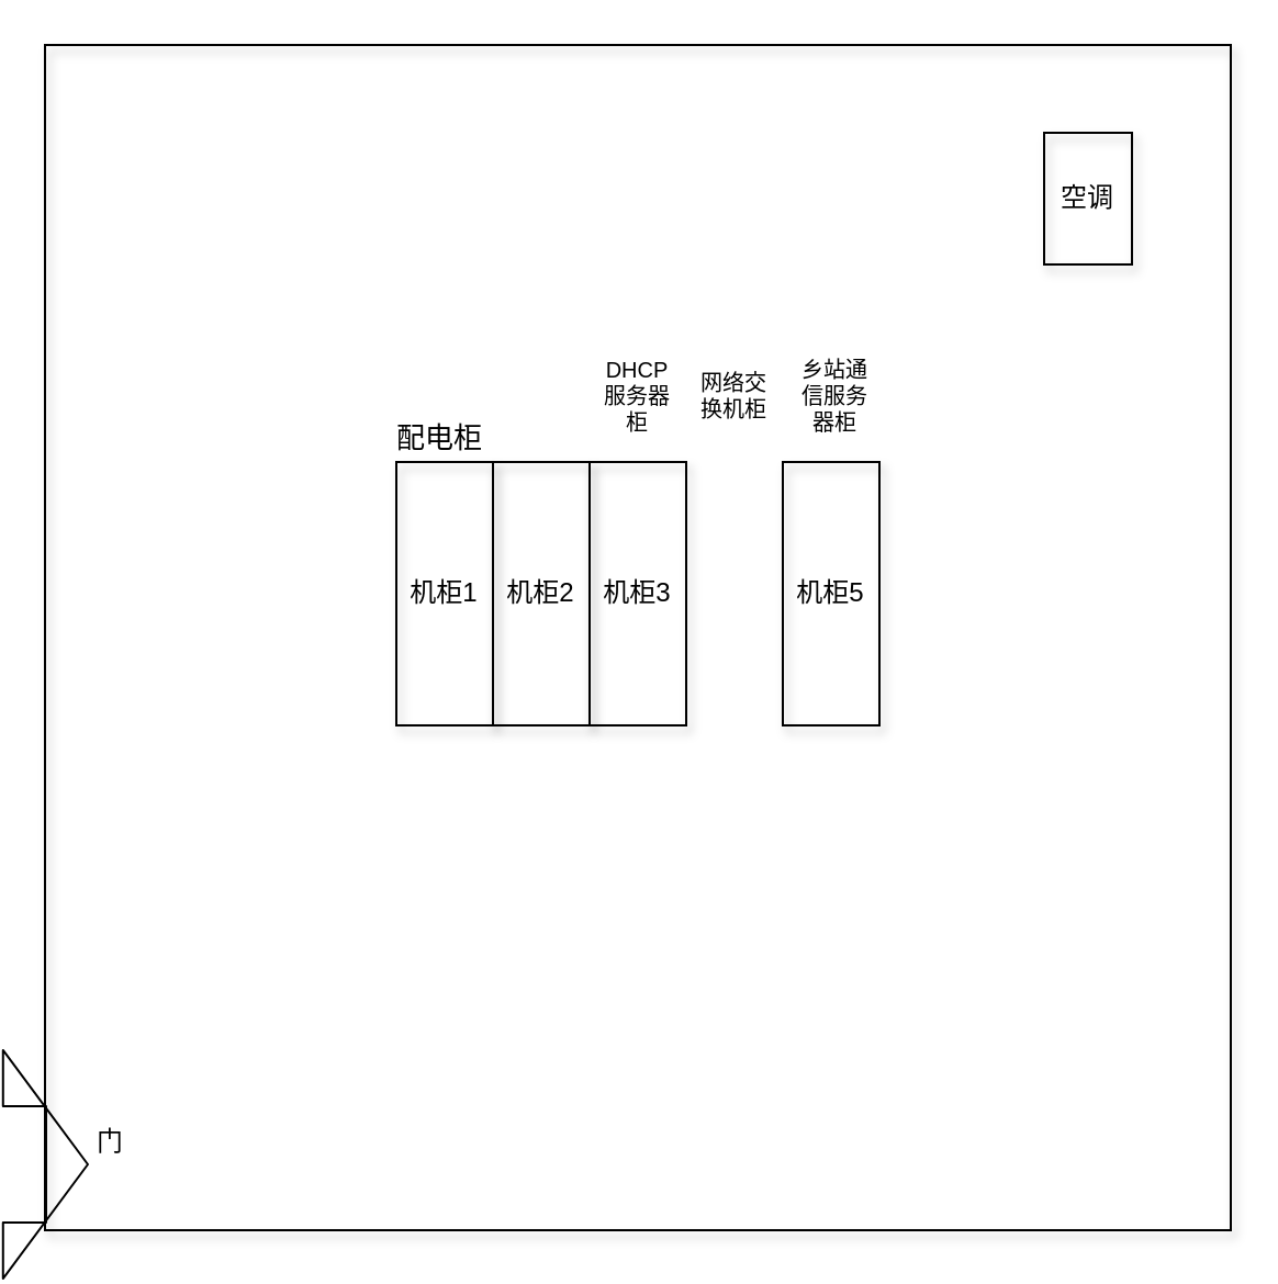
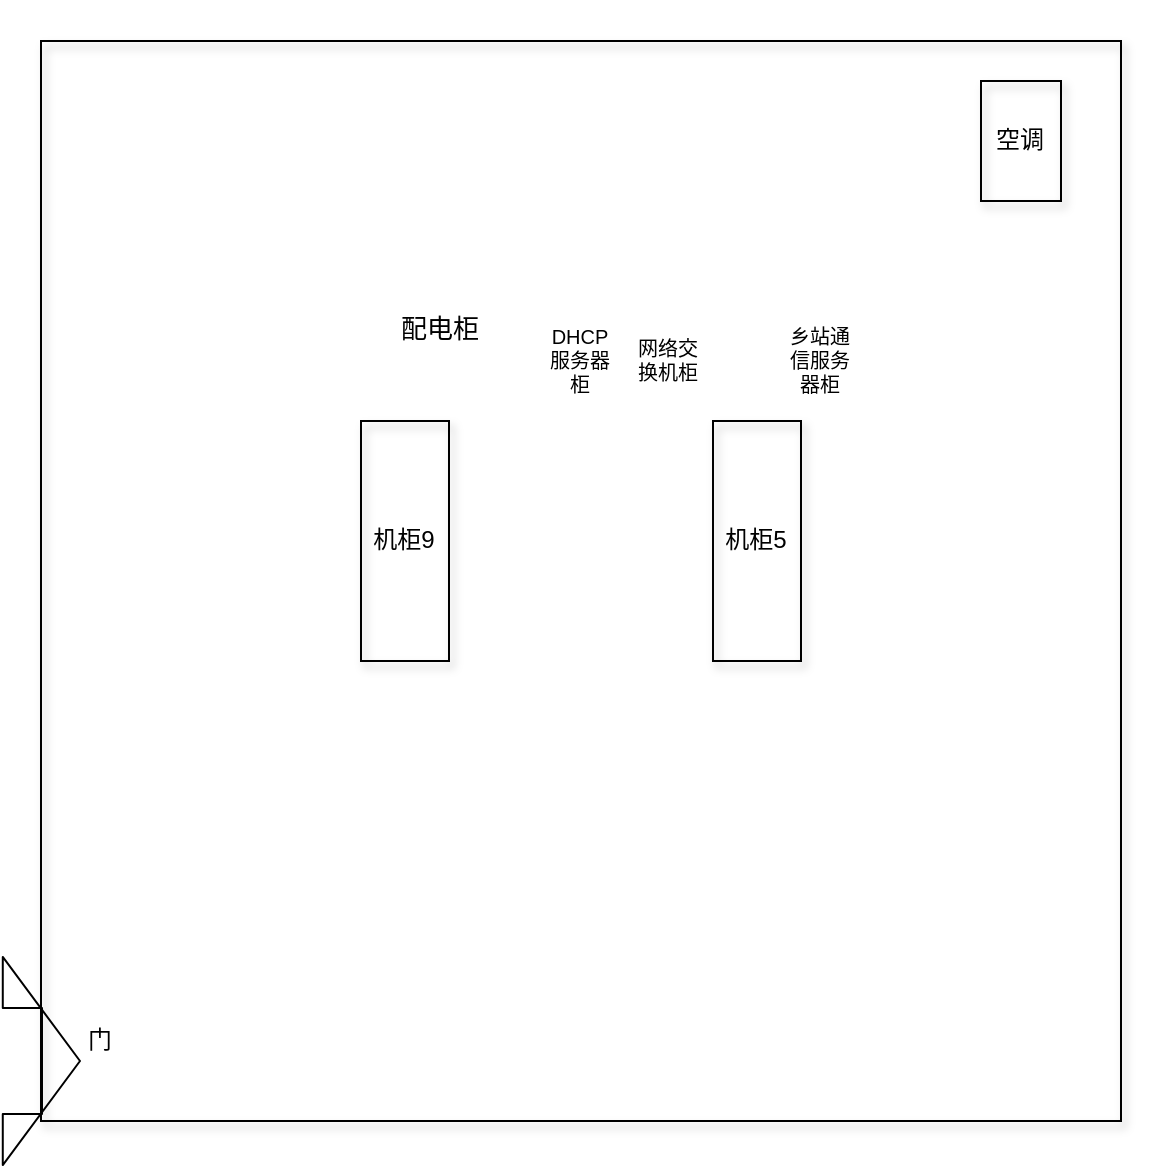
- <mxCell id="5" value="空调" style="rounded=0;whiteSpace=wrap;html=1;shadow=1;fillColor=none;" vertex="1" parent="1"><mxGeometry x="475" y="60" width="40" height="60" as="geometry" /></mxCell>
+ <mxCell id="5" value="空调" style="rounded=0;whiteSpace=wrap;html=1;shadow=1;fillColor=none;" vertex="1" parent="1"><mxGeometry x="490" y="40" width="40" height="60" as="geometry" /></mxCell>
- <mxCell id="14" value="乡站通信服务器柜" style="text;html=1;strokeColor=none;fillColor=none;align=center;verticalAlign=middle;whiteSpace=wrap;rounded=0;shadow=1;fontSize=10;" vertex="1" parent="1"><mxGeometry x="360" y="160" width="40" height="40" as="geometry" /></mxCell>
+ <mxCell id="14" value="乡站通信服务器柜" style="text;html=1;strokeColor=none;fillColor=none;align=center;verticalAlign=middle;whiteSpace=wrap;rounded=0;shadow=1;fontSize=10;" vertex="1" parent="1"><mxGeometry x="390" y="160" width="40" height="40" as="geometry" /></mxCell>
- <mxCell id="11" value="&lt;pre&gt;&lt;font style=&quot;font-size: 13px ; line-height: 100%&quot; face=&quot;Helvetica&quot;&gt;配电柜&lt;/font&gt;&lt;/pre&gt;" style="text;html=1;strokeColor=none;fillColor=none;align=center;verticalAlign=middle;whiteSpace=wrap;rounded=0;shadow=1;" vertex="1" parent="1"><mxGeometry x="180" y="190" width="40" height="20" as="geometry" /></mxCell>
+ <mxCell id="11" value="&lt;pre&gt;&lt;font style=&quot;font-size: 13px ; line-height: 100%&quot; face=&quot;Helvetica&quot;&gt;配电柜&lt;/font&gt;&lt;/pre&gt;" style="text;html=1;strokeColor=none;fillColor=none;align=center;verticalAlign=middle;whiteSpace=wrap;rounded=0;shadow=1;" vertex="1" parent="1"><mxGeometry x="200" y="155" width="40" height="20" as="geometry" /></mxCell>
- <mxCell id="7" value="机柜1" style="rounded=0;whiteSpace=wrap;html=1;shadow=1;fillColor=none;" vertex="1" parent="6"><mxGeometry width="44" height="120" as="geometry" /></mxCell>
+ <mxCell id="7" value="机柜9" style="rounded=0;whiteSpace=wrap;html=1;shadow=1;fillColor=none;" vertex="1" parent="6"><mxGeometry width="44" height="120" as="geometry" /></mxCell>
- <mxCell id="8" value="机柜2" style="rounded=0;whiteSpace=wrap;html=1;shadow=1;fillColor=none;" vertex="1" parent="6"><mxGeometry x="44" width="44" height="120" as="geometry" /></mxCell>
- <mxCell id="9" value="机柜3" style="rounded=0;whiteSpace=wrap;html=1;shadow=1;fillColor=none;" vertex="1" parent="6"><mxGeometry x="88" width="44" height="120" as="geometry" /></mxCell>
